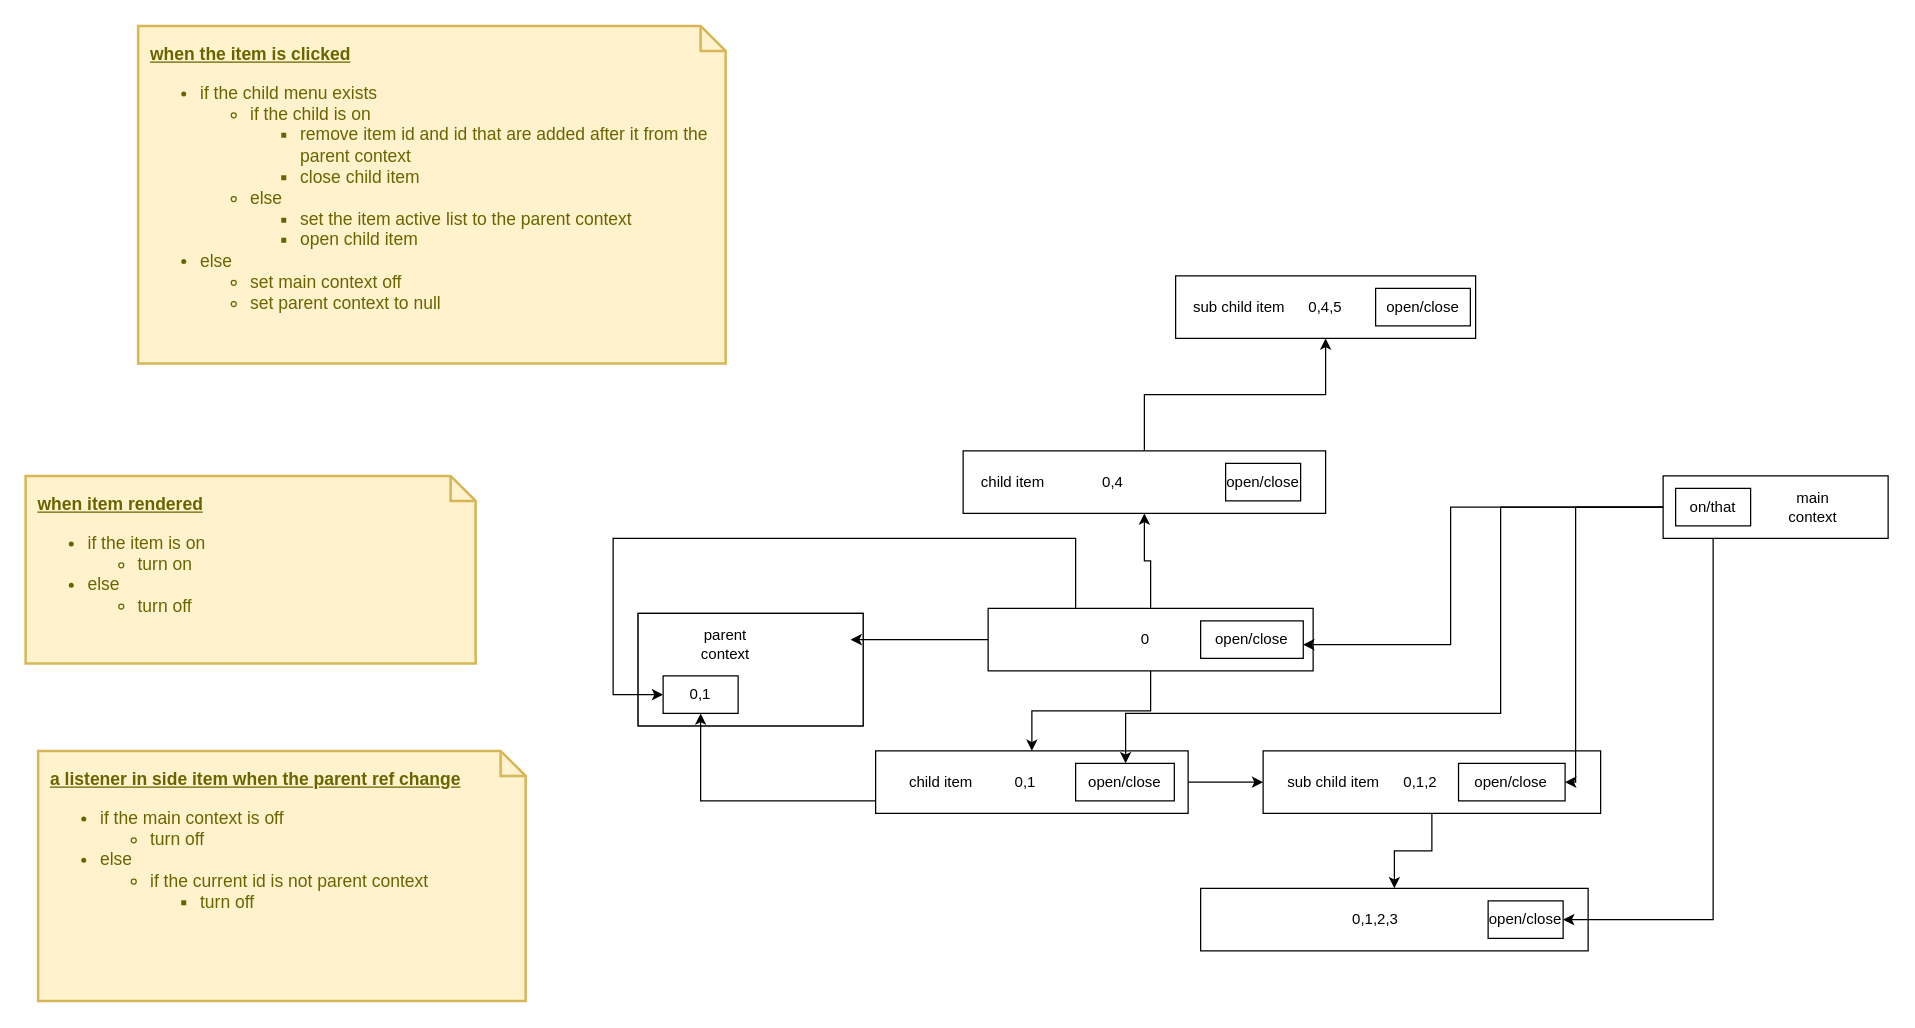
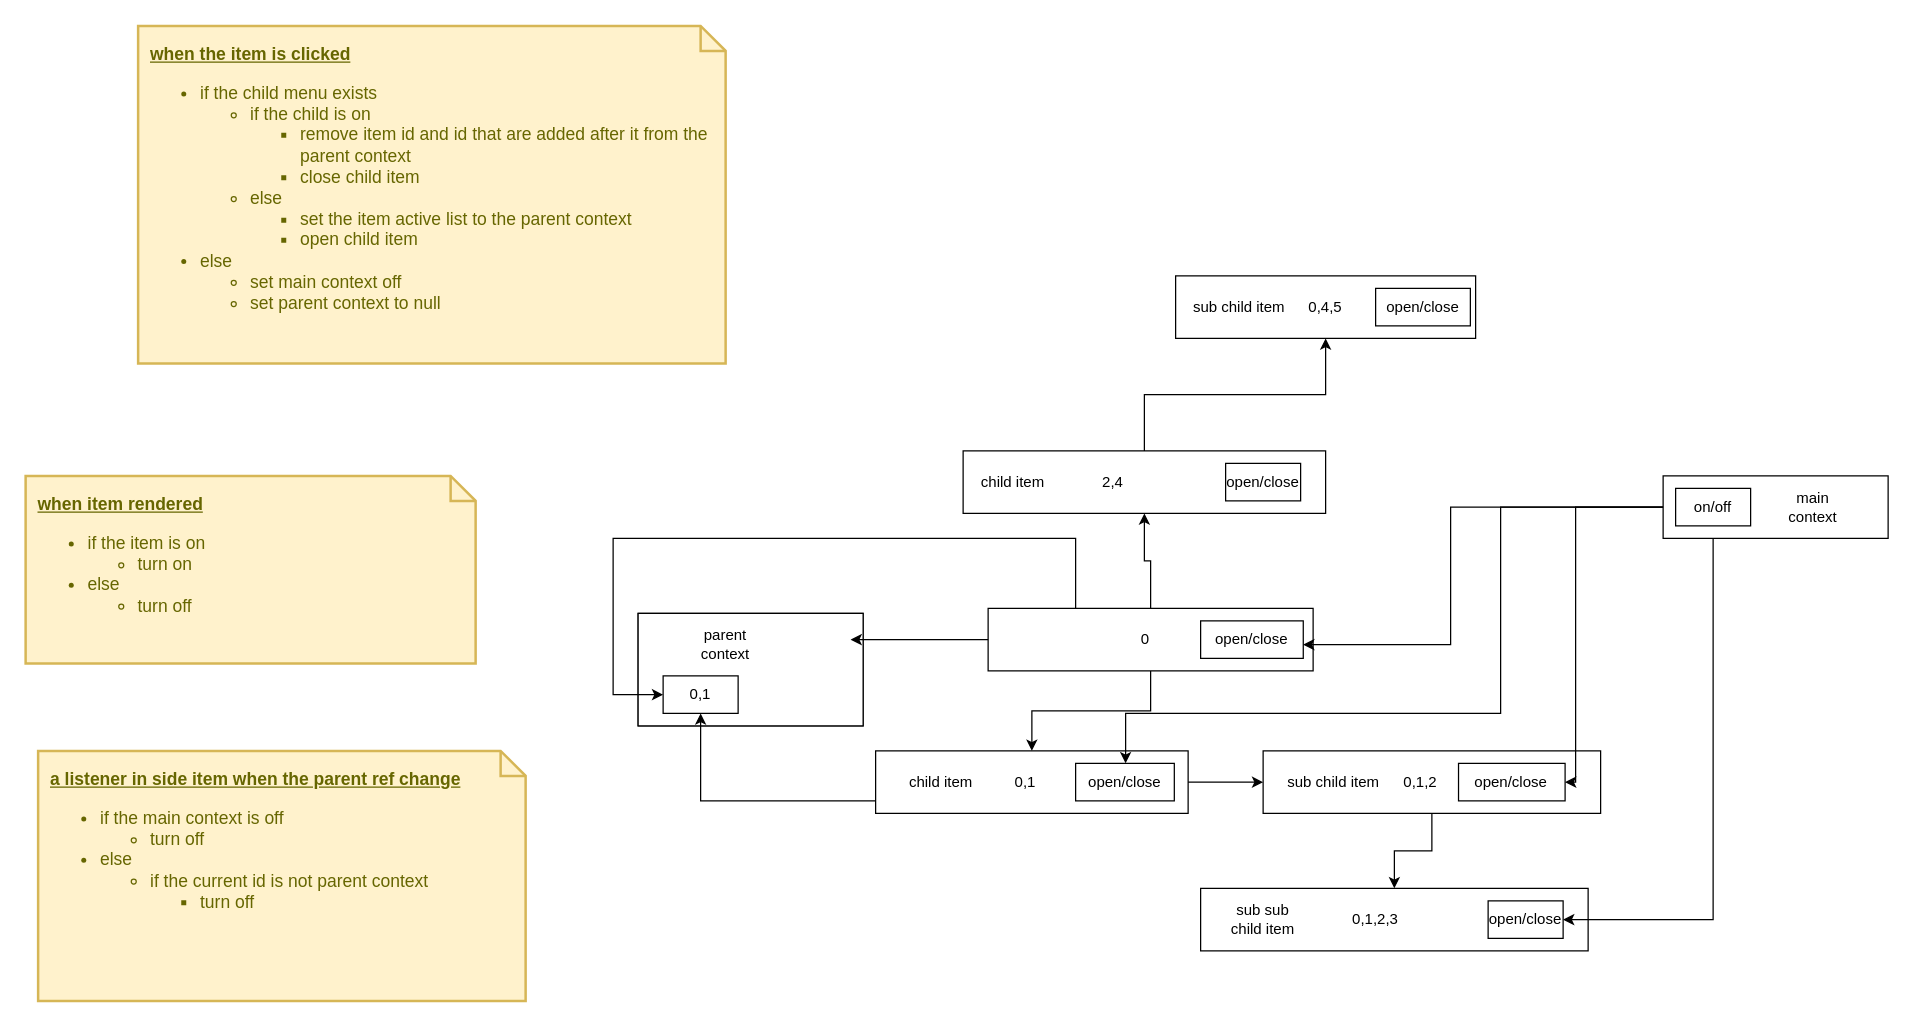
- <mxCell id="44" value="0,4" style="text;html=1;strokeColor=none;fillColor=none;align=center;verticalAlign=middle;whiteSpace=wrap;rounded=0;" vertex="1" parent="41"><mxGeometry x="-10.0" y="10" width="60" height="30" as="geometry" /></mxCell>
+ <mxCell id="44" value="2,4" style="text;html=1;strokeColor=none;fillColor=none;align=center;verticalAlign=middle;whiteSpace=wrap;rounded=0;" vertex="1" parent="41"><mxGeometry x="-10.0" y="10" width="60" height="30" as="geometry" /></mxCell>
- <mxCell id="31" value="on/that" style="text;html=1;strokeColor=default;fillColor=none;align=center;verticalAlign=middle;whiteSpace=wrap;rounded=0;" parent="30" vertex="1"><mxGeometry width="60" height="30" as="geometry" /></mxCell>
+ <mxCell id="31" value="on/off" style="text;html=1;strokeColor=default;fillColor=none;align=center;verticalAlign=middle;whiteSpace=wrap;rounded=0;" parent="30" vertex="1"><mxGeometry width="60" height="30" as="geometry" /></mxCell>
+ <mxCell id="53" value="sub sub child item" style="text;html=1;strokeColor=none;fillColor=none;align=center;verticalAlign=middle;whiteSpace=wrap;rounded=0;" parent="1" vertex="1"><mxGeometry x="980" y="720" width="60" height="30" as="geometry" /></mxCell>
